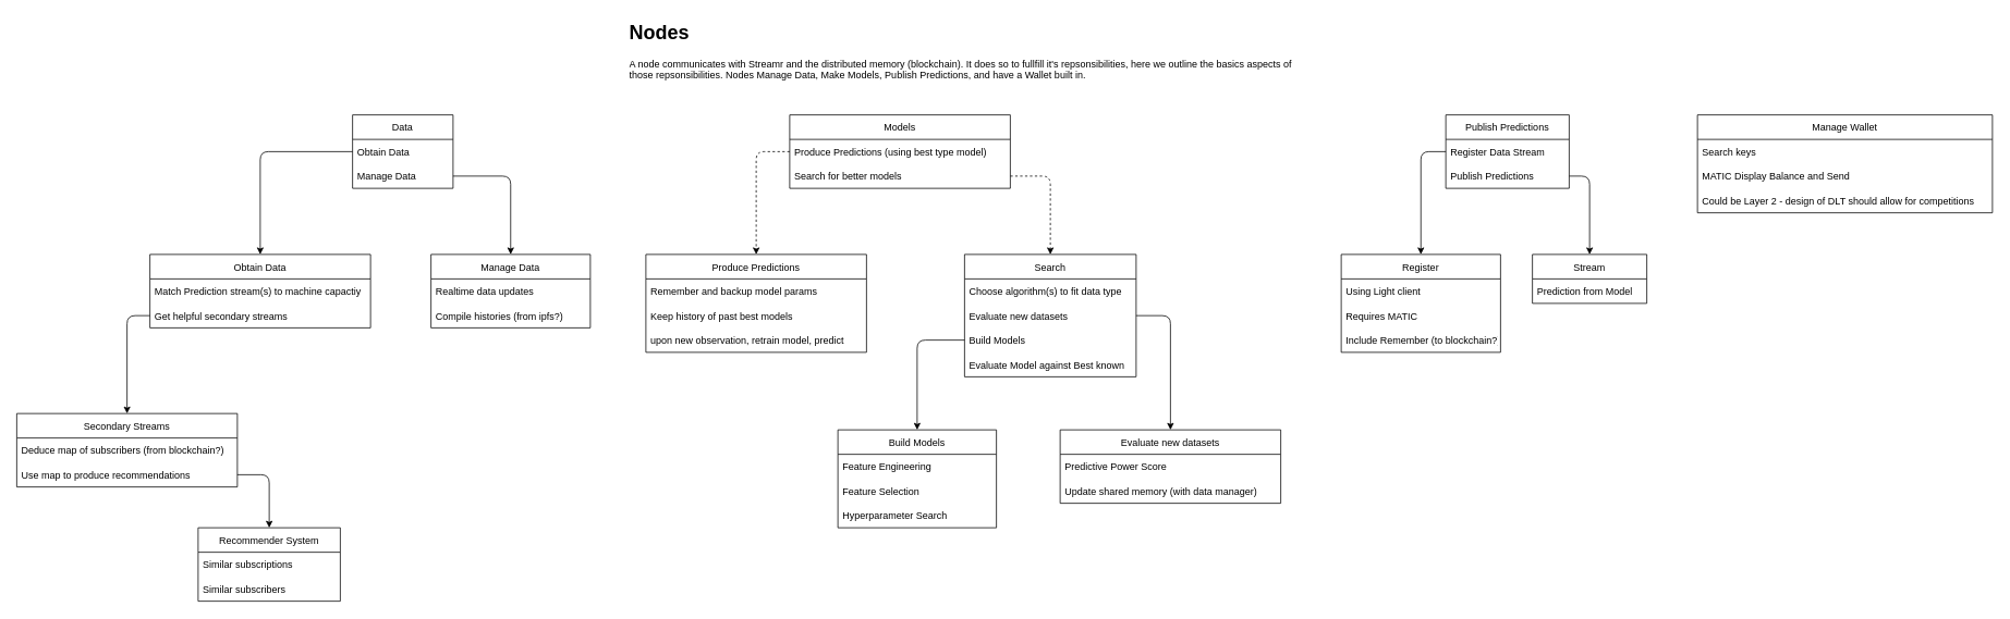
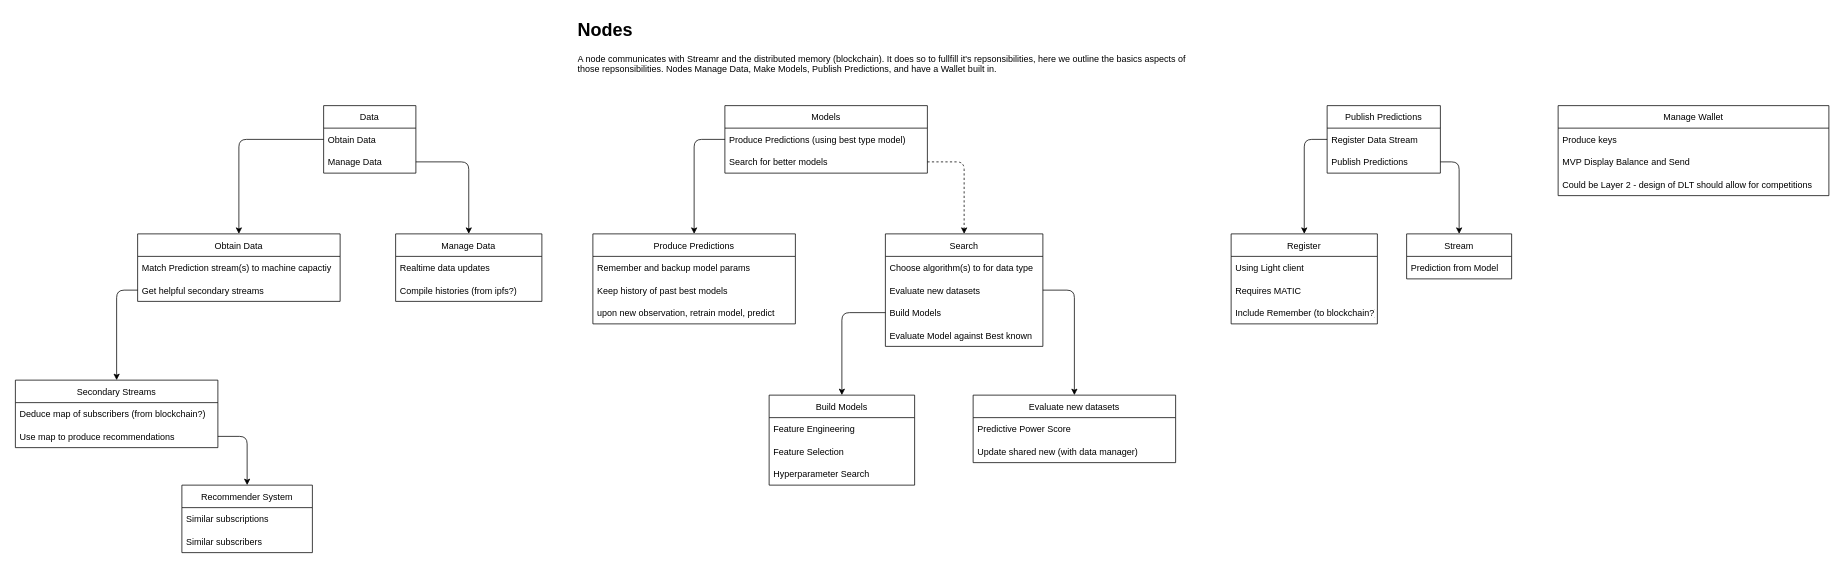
- <mxCell id="14" value="Search keys" style="text;strokeColor=none;fillColor=none;align=left;verticalAlign=middle;spacingLeft=4;spacingRight=4;overflow=hidden;points=[[0,0.5],[1,0.5]];portConstraint=eastwest;rotatable=0;" parent="13" vertex="1"><mxGeometry y="30" width="361" height="30" as="geometry" /></mxCell>
+ <mxCell id="14" value="Produce keys" style="text;strokeColor=none;fillColor=none;align=left;verticalAlign=middle;spacingLeft=4;spacingRight=4;overflow=hidden;points=[[0,0.5],[1,0.5]];portConstraint=eastwest;rotatable=0;" parent="13" vertex="1"><mxGeometry y="30" width="361" height="30" as="geometry" /></mxCell>
- <mxCell id="15" value="MATIC Display Balance and Send" style="text;strokeColor=none;fillColor=none;align=left;verticalAlign=middle;spacingLeft=4;spacingRight=4;overflow=hidden;points=[[0,0.5],[1,0.5]];portConstraint=eastwest;rotatable=0;" parent="13" vertex="1"><mxGeometry y="60" width="361" height="30" as="geometry" /></mxCell>
+ <mxCell id="15" value="MVP Display Balance and Send" style="text;strokeColor=none;fillColor=none;align=left;verticalAlign=middle;spacingLeft=4;spacingRight=4;overflow=hidden;points=[[0,0.5],[1,0.5]];portConstraint=eastwest;rotatable=0;" parent="13" vertex="1"><mxGeometry y="60" width="361" height="30" as="geometry" /></mxCell>
- <mxCell id="6" style="edgeStyle=orthogonalEdgeStyle;html=1;exitX=0;exitY=0.5;exitDx=0;exitDy=0;entryX=0.5;entryY=0;entryDx=0;entryDy=0;dashed=1;" parent="1" source="8" target="23" edge="1"><mxGeometry relative="1" as="geometry"><Array as="points"><mxPoint x="925" y="185" /></Array></mxGeometry></mxCell>
+ <mxCell id="6" style="edgeStyle=orthogonalEdgeStyle;html=1;exitX=0;exitY=0.5;exitDx=0;exitDy=0;entryX=0.5;entryY=0;entryDx=0;entryDy=0;" parent="1" source="8" target="23" edge="1"><mxGeometry relative="1" as="geometry"><Array as="points"><mxPoint x="925" y="185" /></Array></mxGeometry></mxCell>
- <mxCell id="30" value="Choose algorithm(s) to fit data type" style="text;strokeColor=none;fillColor=none;align=left;verticalAlign=middle;spacingLeft=4;spacingRight=4;overflow=hidden;points=[[0,0.5],[1,0.5]];portConstraint=eastwest;rotatable=0;" parent="29" vertex="1"><mxGeometry y="30" width="210" height="30" as="geometry" /></mxCell>
+ <mxCell id="30" value="Choose algorithm(s) to for data type" style="text;strokeColor=none;fillColor=none;align=left;verticalAlign=middle;spacingLeft=4;spacingRight=4;overflow=hidden;points=[[0,0.5],[1,0.5]];portConstraint=eastwest;rotatable=0;" parent="29" vertex="1"><mxGeometry y="30" width="210" height="30" as="geometry" /></mxCell>
- <mxCell id="53" value="Update shared memory (with data manager)" style="text;strokeColor=none;fillColor=none;align=left;verticalAlign=middle;spacingLeft=4;spacingRight=4;overflow=hidden;points=[[0,0.5],[1,0.5]];portConstraint=eastwest;rotatable=0;" parent="51" vertex="1"><mxGeometry y="60" width="270" height="30" as="geometry" /></mxCell>
+ <mxCell id="53" value="Update shared new (with data manager)" style="text;strokeColor=none;fillColor=none;align=left;verticalAlign=middle;spacingLeft=4;spacingRight=4;overflow=hidden;points=[[0,0.5],[1,0.5]];portConstraint=eastwest;rotatable=0;" parent="51" vertex="1"><mxGeometry y="60" width="270" height="30" as="geometry" /></mxCell>
